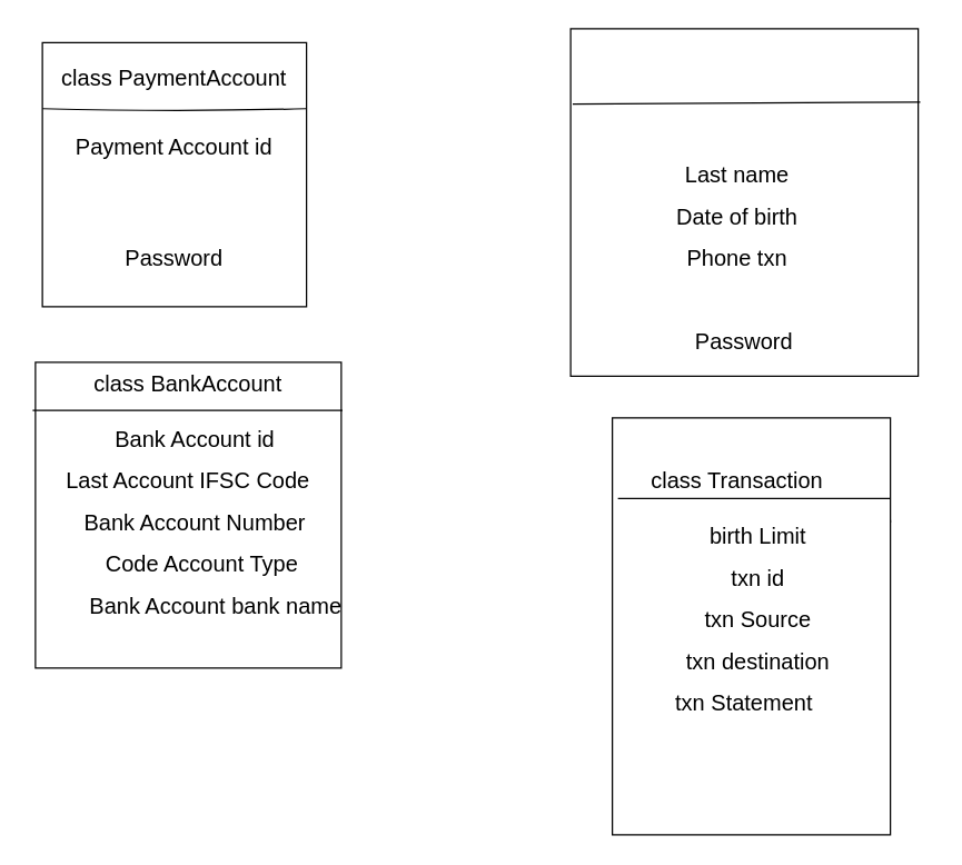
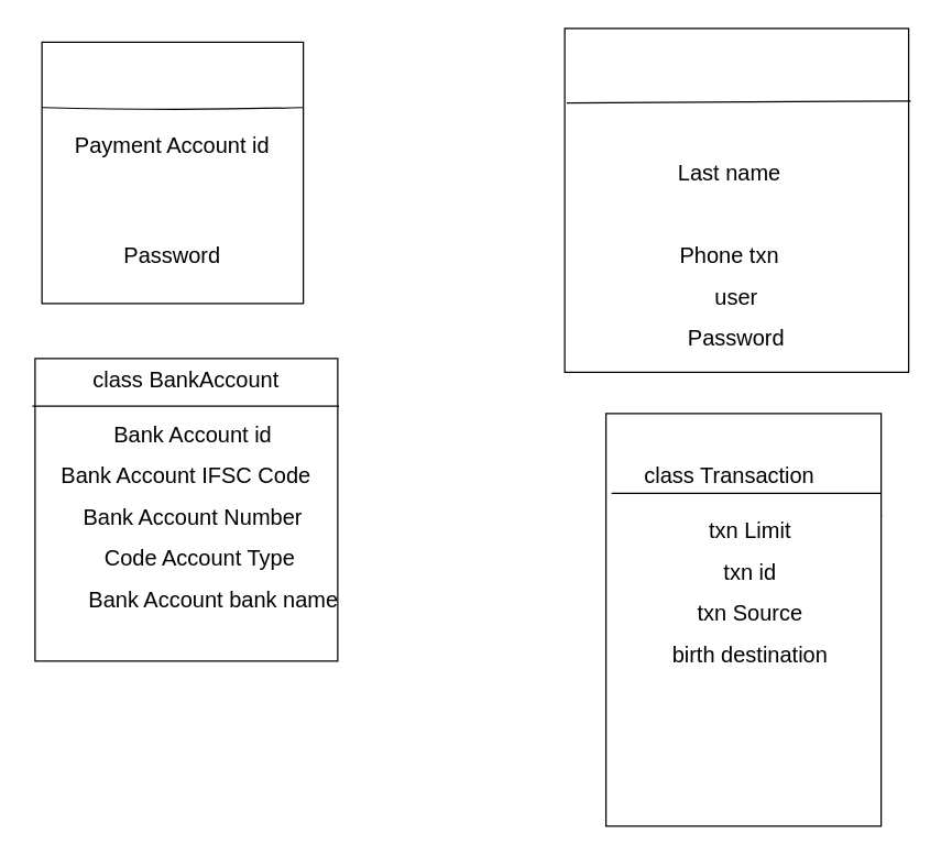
- <mxCell id="14" value="class PaymentAccount" style="text;html=1;strokeColor=none;fillColor=none;align=center;verticalAlign=middle;whiteSpace=wrap;rounded=0;fontSize=16;" vertex="1" parent="1"><mxGeometry x="30" y="40" width="190" height="30" as="geometry" /></mxCell>
- <mxCell id="18" value="Date of birth" style="text;html=1;strokeColor=none;fillColor=none;align=center;verticalAlign=middle;whiteSpace=wrap;rounded=0;fontSize=16;" vertex="1" parent="1"><mxGeometry x="440" y="140" width="180" height="30" as="geometry" /></mxCell>
+ <mxCell id="20" value="user" style="text;html=1;strokeColor=none;fillColor=none;align=center;verticalAlign=middle;whiteSpace=wrap;rounded=0;fontSize=16;" vertex="1" parent="1"><mxGeometry x="430" y="200" width="210" height="30" as="geometry" /></mxCell>
- <mxCell id="6" value="Last Account IFSC Code" style="text;html=1;strokeColor=none;fillColor=none;align=center;verticalAlign=middle;whiteSpace=wrap;rounded=0;fontSize=16;" vertex="1" parent="1"><mxGeometry x="20" y="320" width="230" height="50" as="geometry" /></mxCell>
+ <mxCell id="6" value="Bank Account IFSC Code" style="text;html=1;strokeColor=none;fillColor=none;align=center;verticalAlign=middle;whiteSpace=wrap;rounded=0;fontSize=16;" vertex="1" parent="1"><mxGeometry x="20" y="320" width="230" height="50" as="geometry" /></mxCell>
- <mxCell id="25" value="birth Limit" style="text;html=1;strokeColor=none;fillColor=none;align=center;verticalAlign=middle;whiteSpace=wrap;rounded=0;fontSize=16;" vertex="1" parent="1"><mxGeometry x="420" y="370" width="250" height="30" as="geometry" /></mxCell>
+ <mxCell id="25" value="txn Limit" style="text;html=1;strokeColor=none;fillColor=none;align=center;verticalAlign=middle;whiteSpace=wrap;rounded=0;fontSize=16;" vertex="1" parent="1"><mxGeometry x="420" y="370" width="250" height="30" as="geometry" /></mxCell>
- <mxCell id="28" value="txn destination" style="text;html=1;strokeColor=none;fillColor=none;align=center;verticalAlign=middle;whiteSpace=wrap;rounded=0;fontSize=16;" vertex="1" parent="1"><mxGeometry x="435" y="460" width="220" height="30" as="geometry" /></mxCell>
+ <mxCell id="28" value="birth destination" style="text;html=1;strokeColor=none;fillColor=none;align=center;verticalAlign=middle;whiteSpace=wrap;rounded=0;fontSize=16;" vertex="1" parent="1"><mxGeometry x="435" y="460" width="220" height="30" as="geometry" /></mxCell>
- <mxCell id="29" value="txn Statement" style="text;html=1;strokeColor=none;fillColor=none;align=center;verticalAlign=middle;whiteSpace=wrap;rounded=0;fontSize=16;" vertex="1" parent="1"><mxGeometry x="440" y="490" width="190" height="30" as="geometry" /></mxCell>
